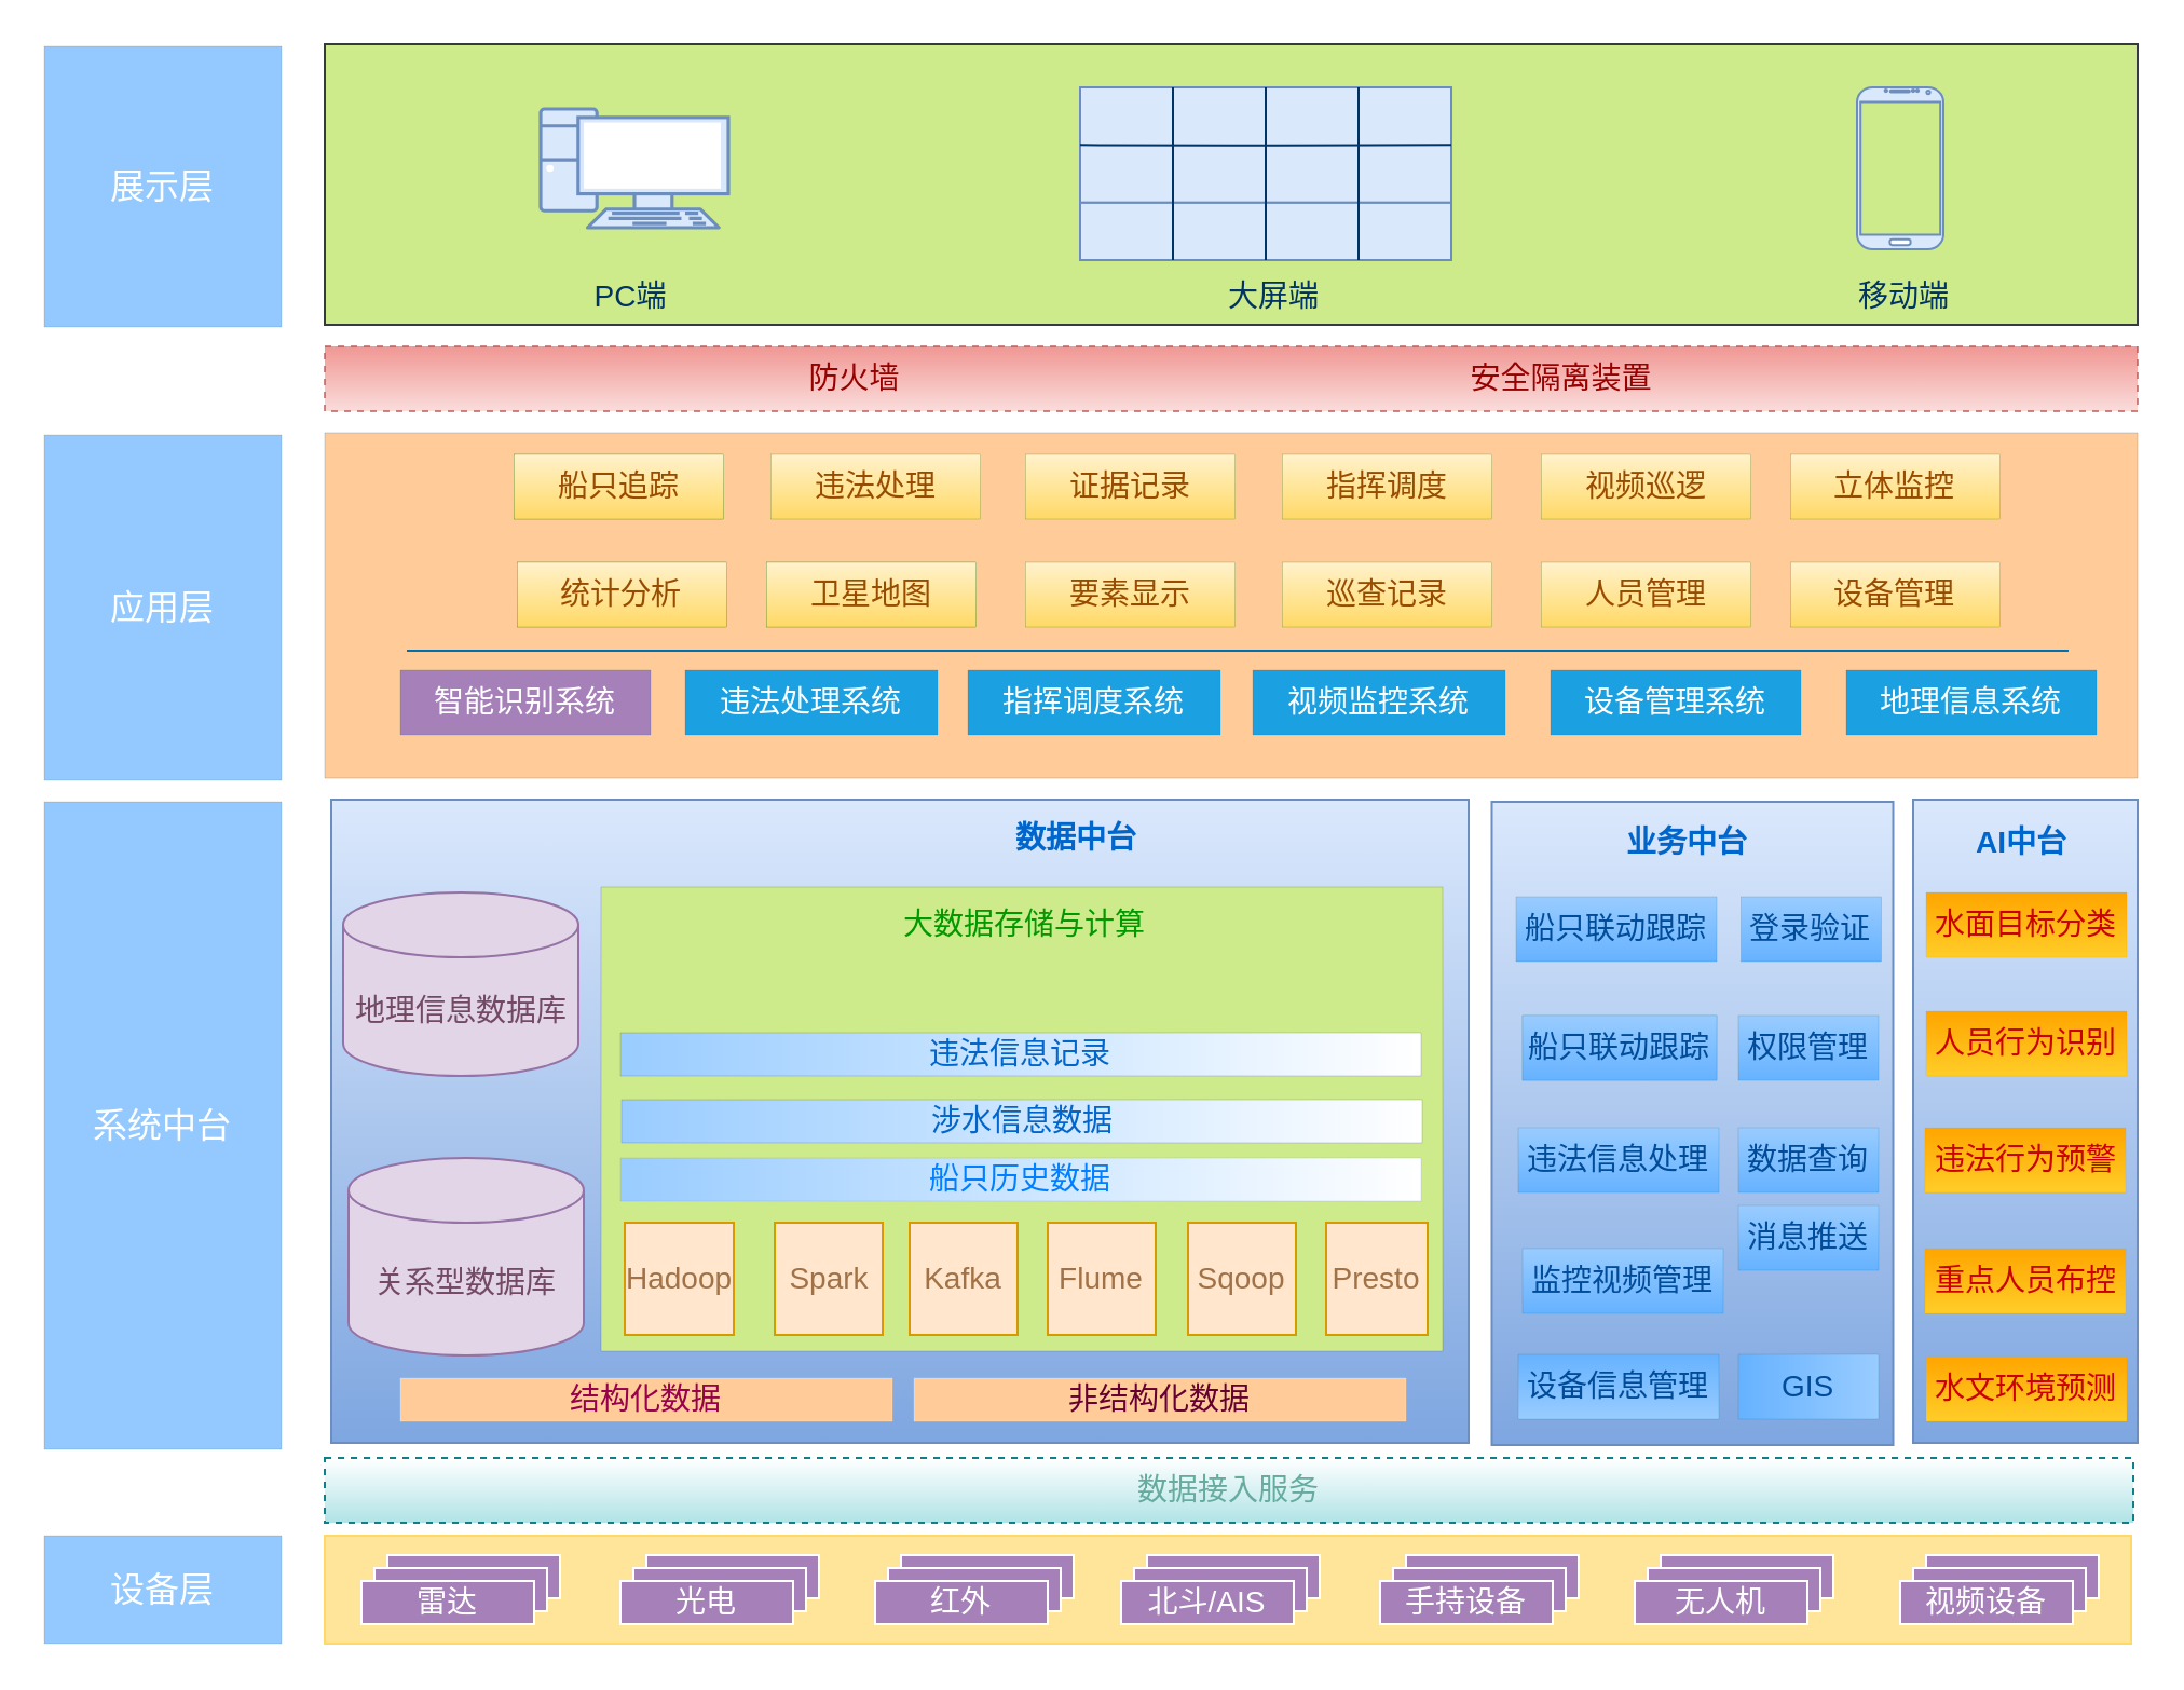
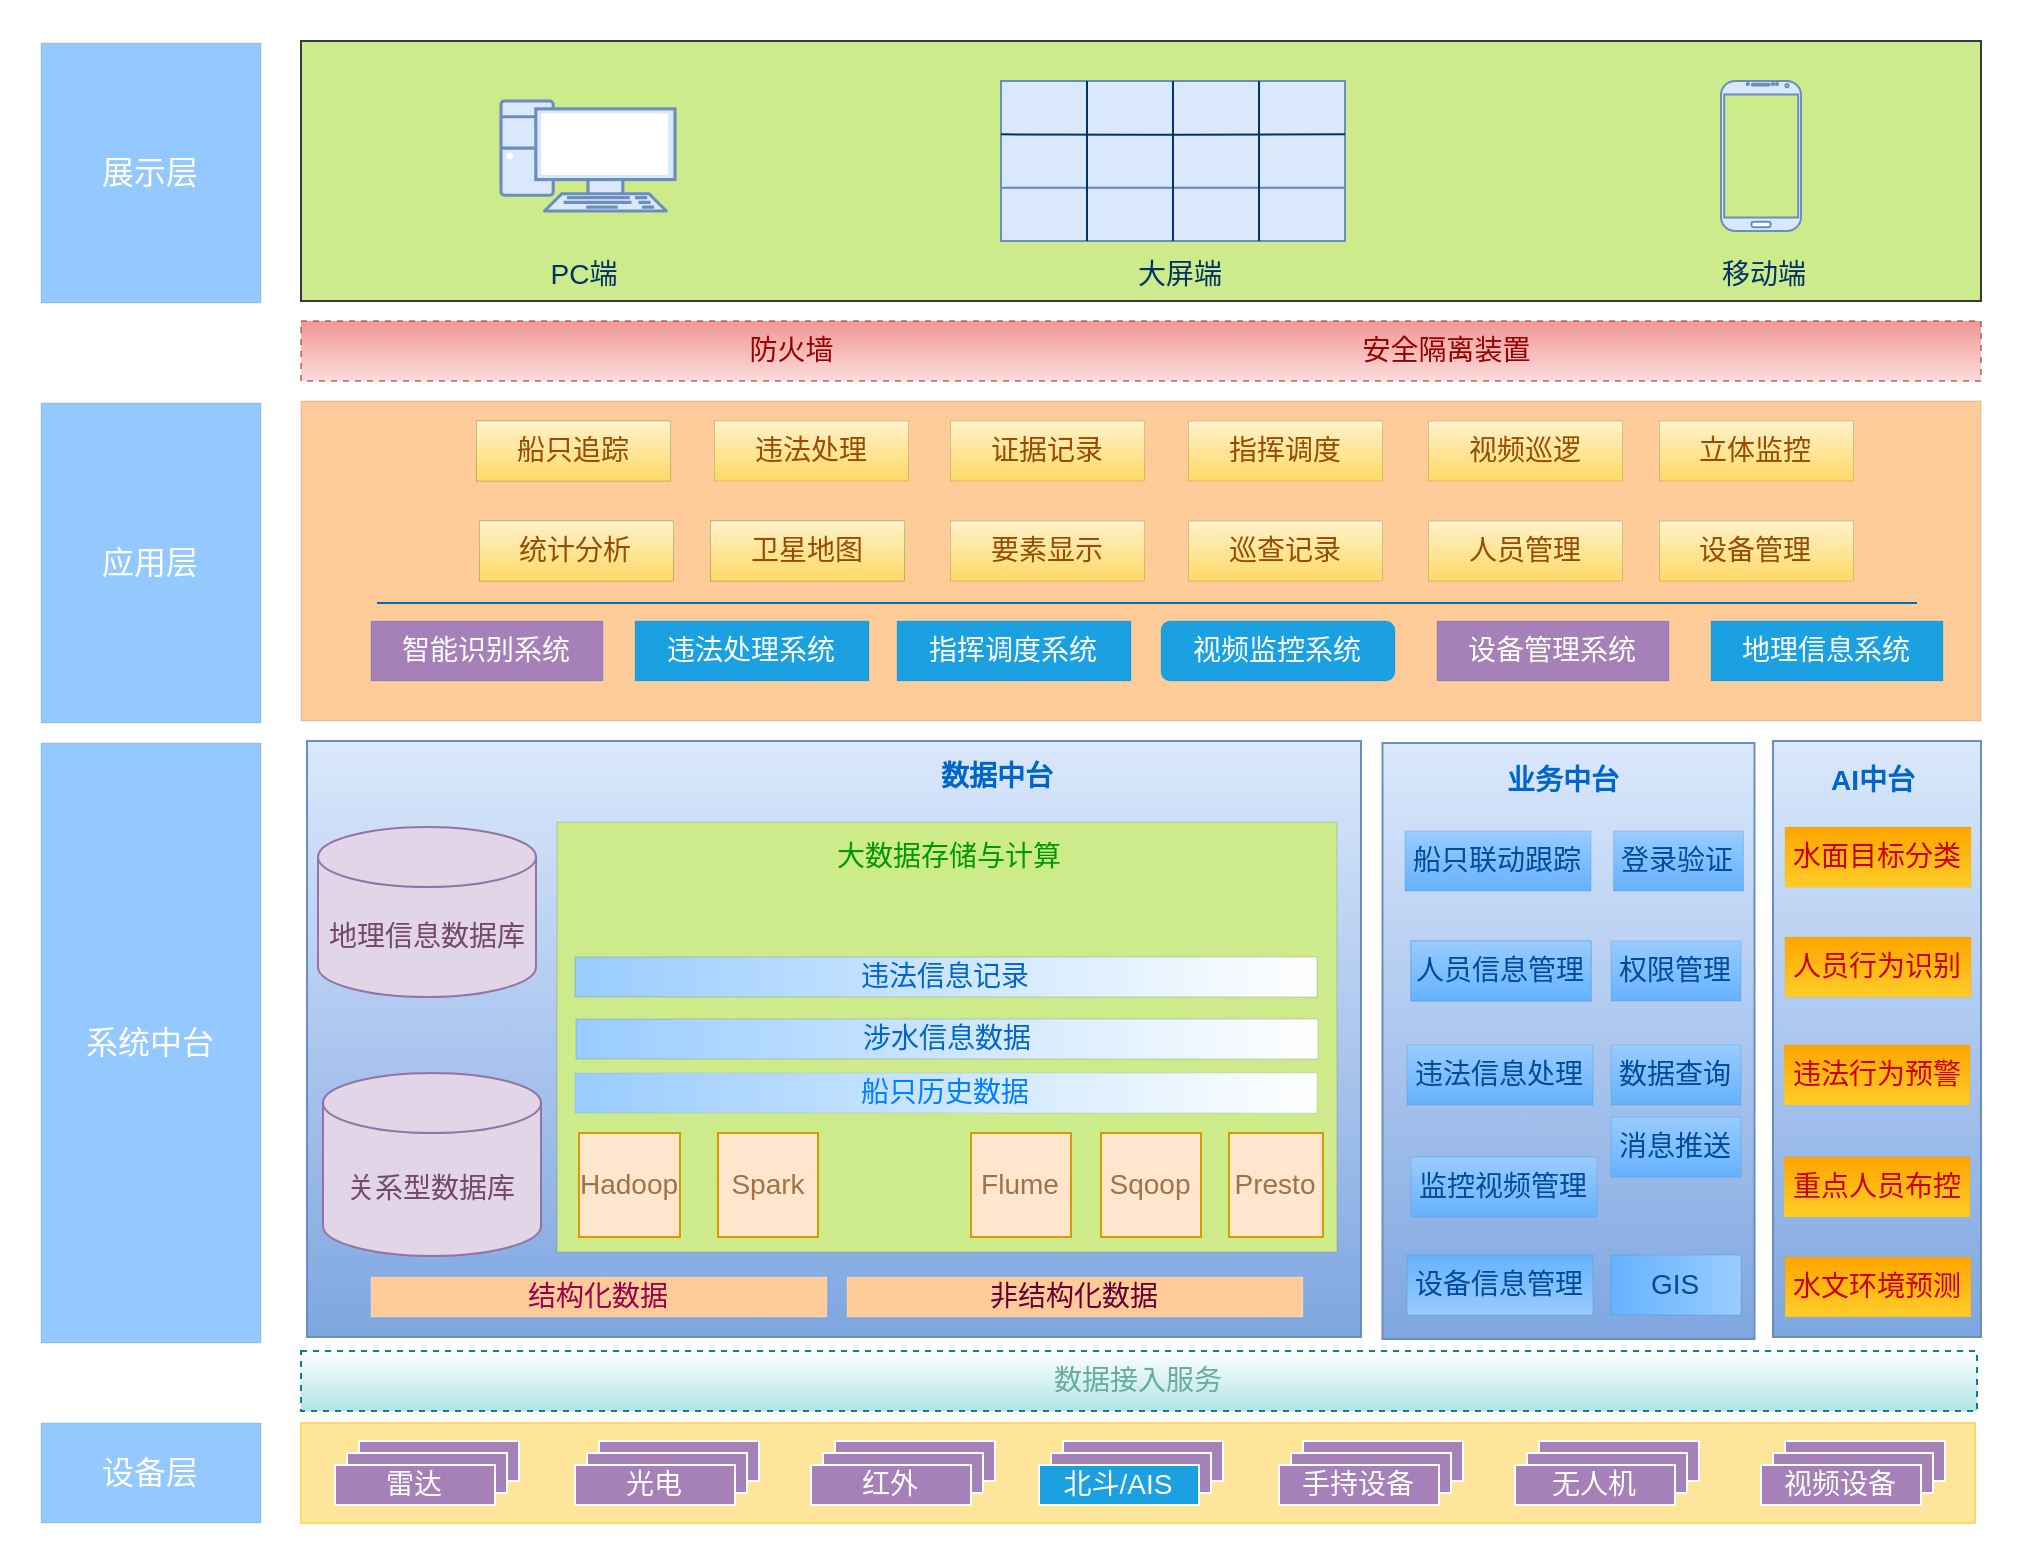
- <mxCell id="52" value="视频监控系统" style="rounded=0;whiteSpace=wrap;html=1;strokeColor=#006EAF;fillColor=#1ba1e2;gradientDirection=south;strokeWidth=0;fontSize=14;fontColor=#ffffff;" parent="1" vertex="1"><mxGeometry x="580" y="310" width="117" height="30" as="geometry" /></mxCell>
+ <mxCell id="52" value="视频监控系统" style="whiteSpace=wrap;html=1;strokeColor=#006EAF;fillColor=#1ba1e2;gradientDirection=south;strokeWidth=0;fontSize=14;fontColor=#ffffff;rounded=1;" parent="1" vertex="1"><mxGeometry x="580" y="310" width="117" height="30" as="geometry" /></mxCell>
- <mxCell id="53" value="设备管理系统" style="rounded=0;whiteSpace=wrap;html=1;strokeColor=#006EAF;fillColor=#1ba1e2;gradientDirection=south;strokeWidth=0;fontSize=14;fontColor=#ffffff;" parent="1" vertex="1"><mxGeometry x="718" y="310" width="116" height="30" as="geometry" /></mxCell>
+ <mxCell id="53" value="设备管理系统" style="rounded=0;whiteSpace=wrap;html=1;strokeColor=#006EAF;fillColor=#a680b8;gradientDirection=south;strokeWidth=0;fontSize=14;fontColor=#ffffff;" parent="1" vertex="1"><mxGeometry x="718" y="310" width="116" height="30" as="geometry" /></mxCell>
+ <mxCell id="91" value="人员信息管理" style="rounded=0;whiteSpace=wrap;html=1;strokeColor=#10739e;gradientDirection=north;fontSize=14;fillColor=#66B2FF;gradientColor=#99CCFF;strokeWidth=0;fontColor=#004C99;" parent="1" vertex="1"><mxGeometry x="705" y="470" width="90" height="30" as="geometry" /></mxCell>
- <mxCell id="33" value="Kafka" style="rounded=0;whiteSpace=wrap;html=1;fillColor=#ffe6cc;strokeColor=#d79b00;fontColor=#A17247;fontSize=14;" parent="1" vertex="1"><mxGeometry x="421" y="566" width="50" height="52" as="geometry" /></mxCell>
- <mxCell id="20" value="北斗/AIS" style="rounded=0;whiteSpace=wrap;html=1;fillColor=#A680B8;strokeColor=#FFFFFF;fontColor=#FFFFFF;fontSize=14;" parent="1" vertex="1"><mxGeometry x="519" y="732" width="80" height="20" as="geometry" /></mxCell>
+ <mxCell id="20" value="北斗/AIS" style="rounded=0;whiteSpace=wrap;html=1;fillColor=#1ba1e2;strokeColor=#FFFFFF;fontColor=#FFFFFF;fontSize=14;" parent="1" vertex="1"><mxGeometry x="519" y="732" width="80" height="20" as="geometry" /></mxCell>
